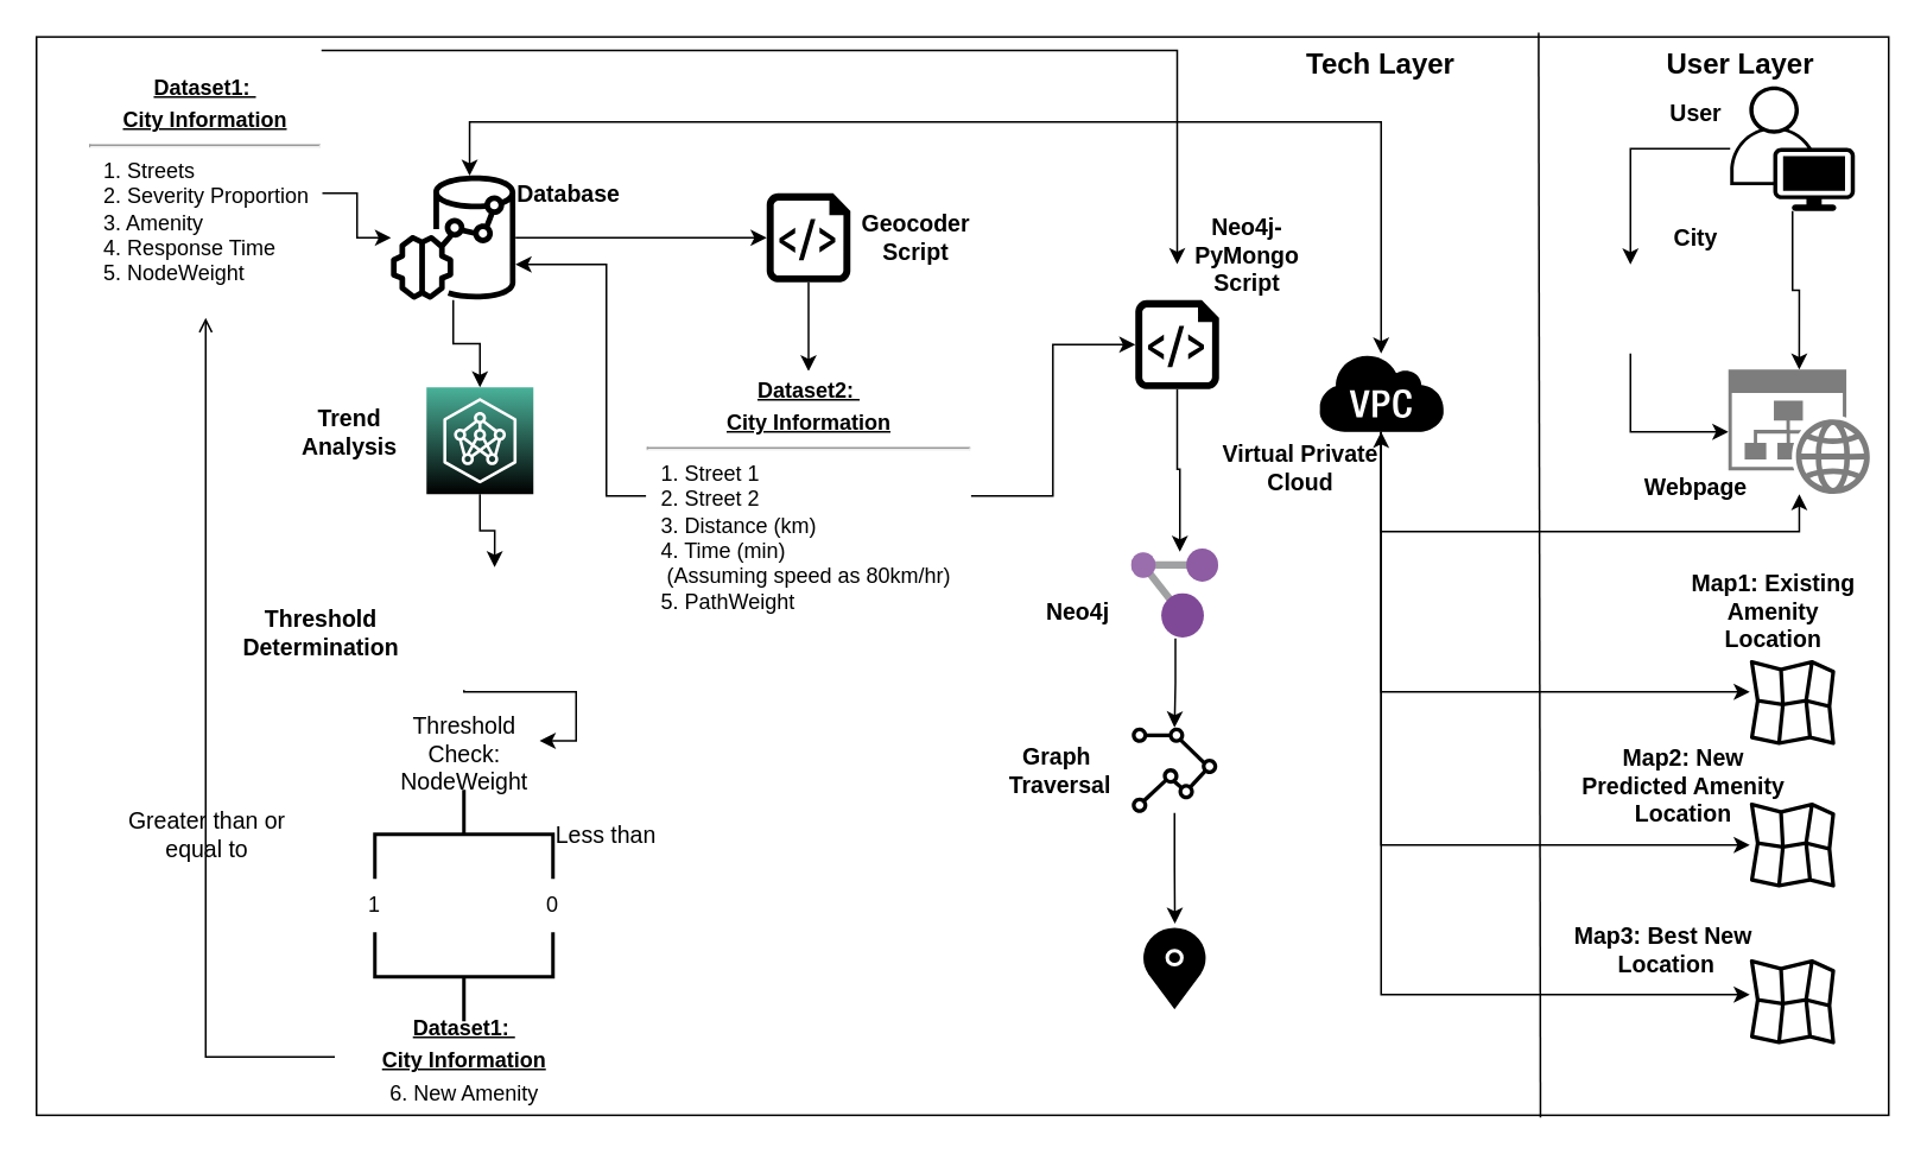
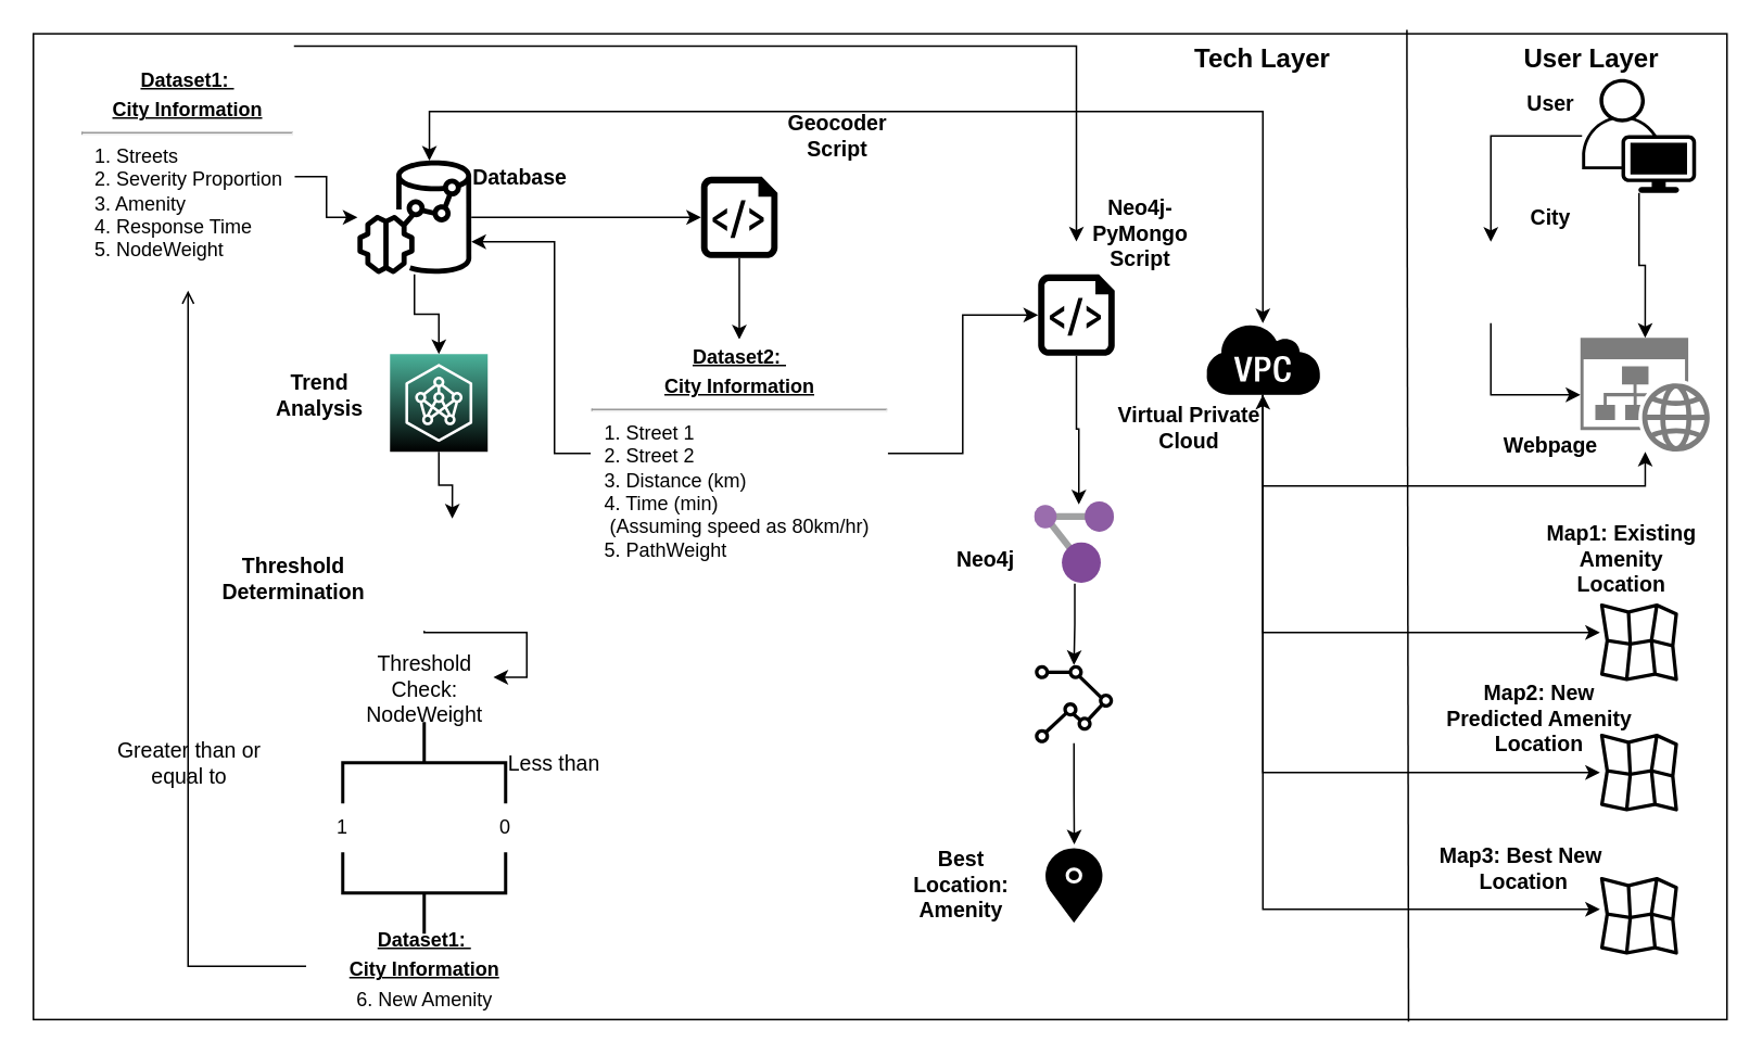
- <mxCell id="52" value="&lt;font style=&quot;font-size: 13px;&quot;&gt;&lt;b&gt;Geocoder Script&lt;/b&gt;&lt;/font&gt;" style="text;html=1;strokeColor=none;fillColor=none;align=center;verticalAlign=middle;whiteSpace=wrap;rounded=0;" vertex="1" parent="1"><mxGeometry x="484.25" y="118" width="60" height="30" as="geometry" /></mxCell>
+ <mxCell id="52" value="&lt;font style=&quot;font-size: 13px;&quot;&gt;&lt;b&gt;Geocoder Script&lt;/b&gt;&lt;/font&gt;" style="text;html=1;strokeColor=none;fillColor=none;align=center;verticalAlign=middle;whiteSpace=wrap;rounded=0;" vertex="1" parent="1"><mxGeometry x="484.25" y="68" width="60" height="30" as="geometry" /></mxCell>
- <mxCell id="55" value="&lt;b&gt;&lt;font style=&quot;font-size: 13px;&quot;&gt;Graph&amp;nbsp;&lt;br&gt;Traversal&lt;br&gt;&lt;/font&gt;&lt;/b&gt;" style="text;html=1;strokeColor=none;fillColor=none;align=center;verticalAlign=middle;whiteSpace=wrap;rounded=0;" vertex="1" parent="1"><mxGeometry x="565" y="417" width="60" height="30" as="geometry" /></mxCell>
+ <mxCell id="56" value="&lt;span style=&quot;font-size: 13px;&quot;&gt;&lt;b&gt;Best Location:&lt;br&gt;Amenity&lt;br&gt;&lt;/b&gt;&lt;/span&gt;" style="text;html=1;strokeColor=none;fillColor=none;align=center;verticalAlign=middle;whiteSpace=wrap;rounded=0;" vertex="1" parent="1"><mxGeometry x="560" y="528" width="60" height="30" as="geometry" /></mxCell>
